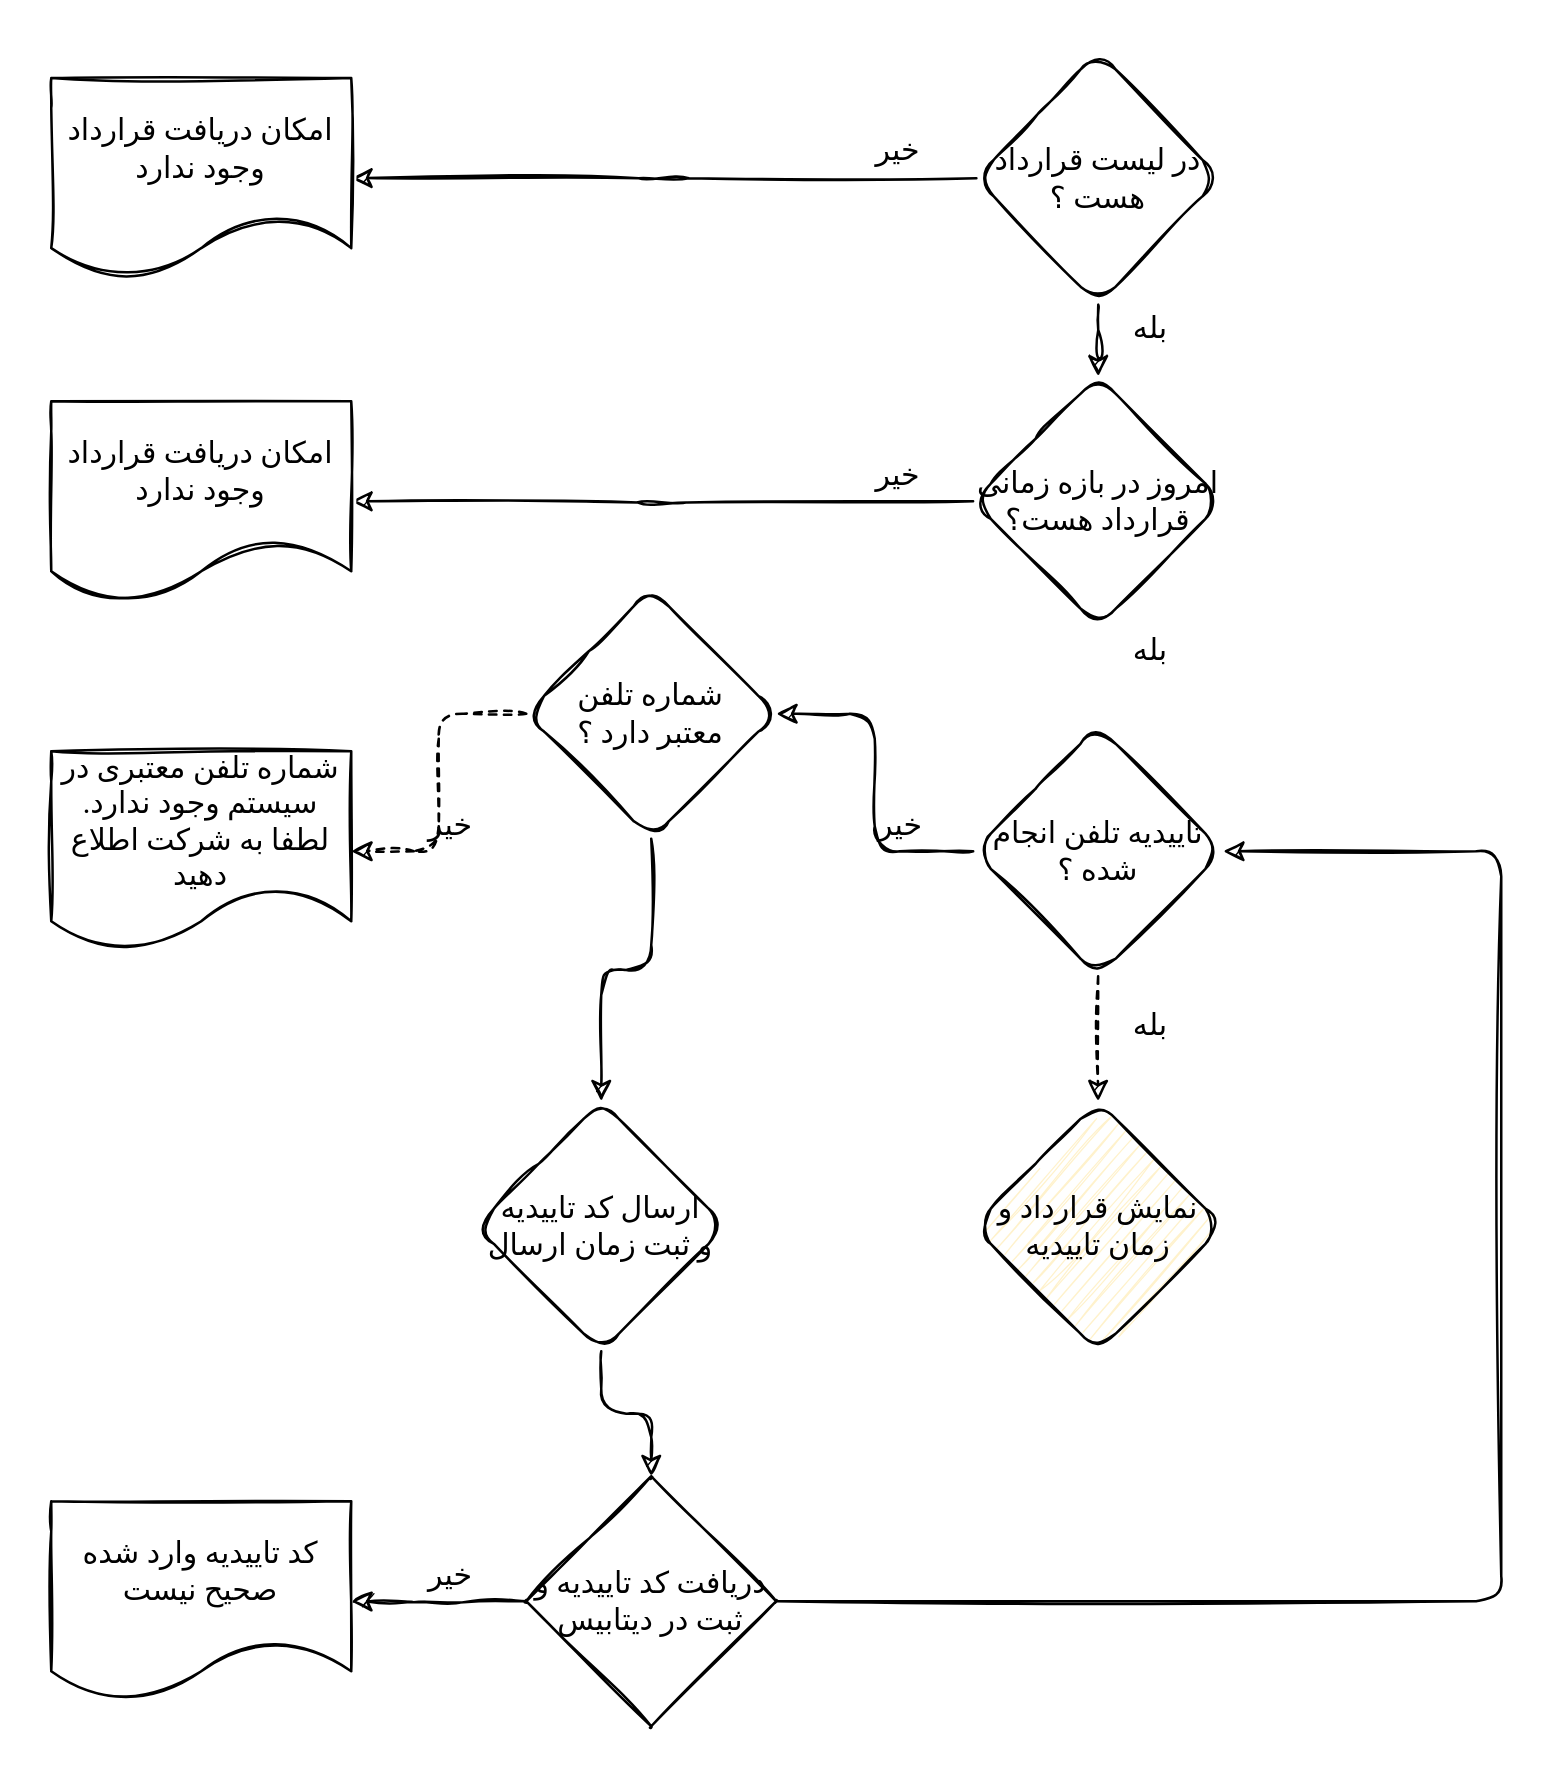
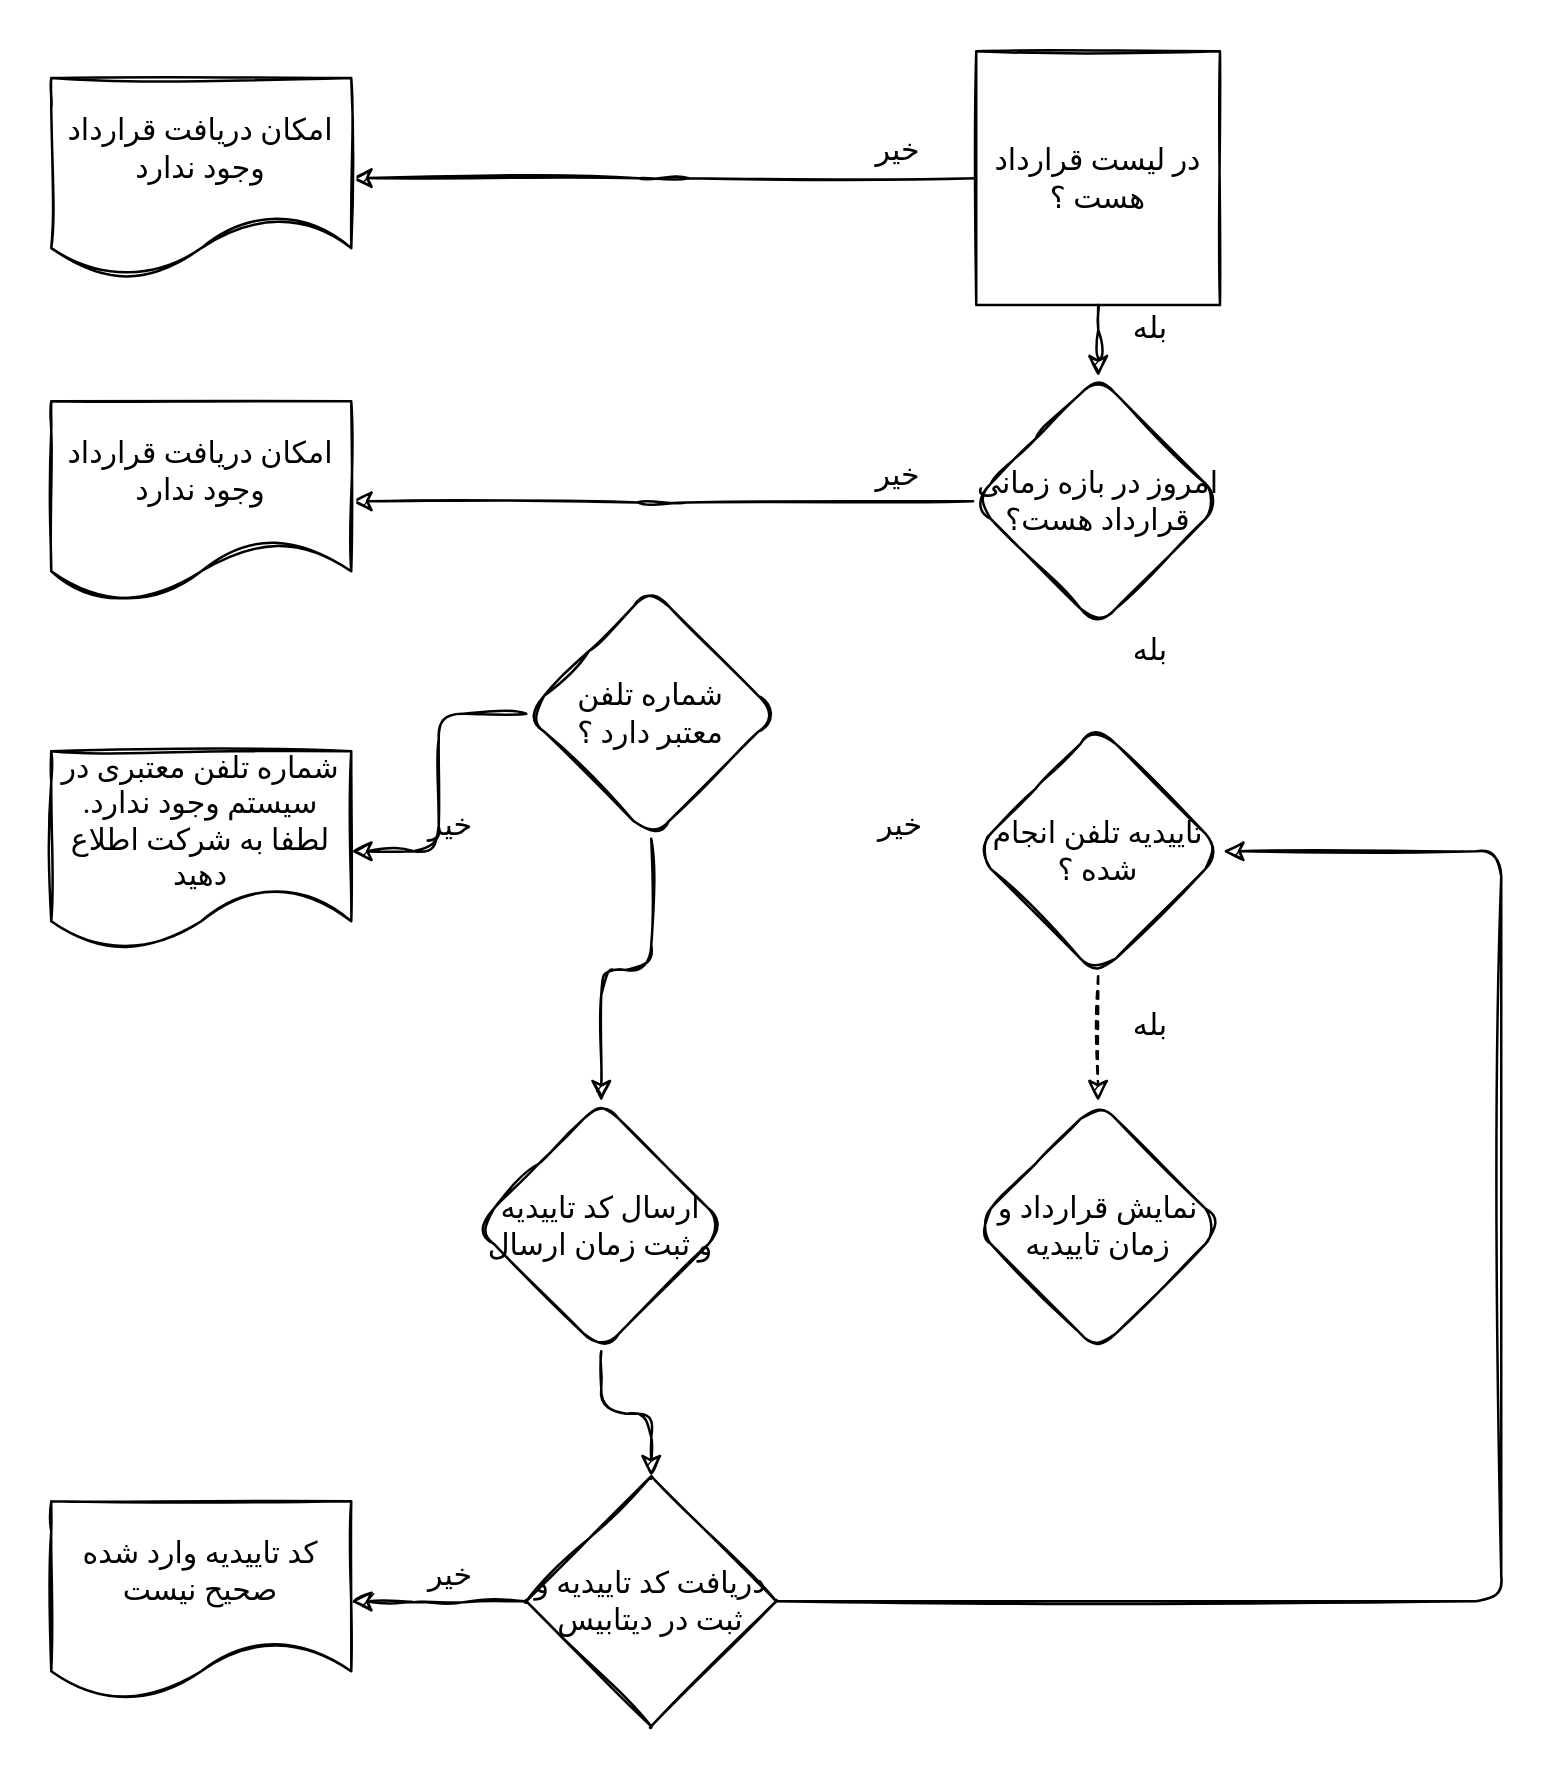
- <mxCell id="4" value="&lt;font face=&quot;Tahoma&quot;&gt;در لیست قرارداد&lt;br&gt; هست ؟&lt;/font&gt;" style="rhombus;whiteSpace=wrap;html=1;sketch=1;rounded=1;" parent="1" vertex="1"><mxGeometry x="390" y="20" width="97.5" height="101.48" as="geometry" /></mxCell>
+ <mxCell id="4" value="&lt;font face=&quot;Tahoma&quot;&gt;در لیست قرارداد&lt;br&gt; هست ؟&lt;/font&gt;" style="whiteSpace=wrap;html=1;sketch=1;rounded=0;" parent="1" vertex="1"><mxGeometry x="390" y="20" width="97.5" height="101.48" as="geometry" /></mxCell>
- <mxCell id="6" value="" style="edgeStyle=orthogonalEdgeStyle;orthogonalLoop=1;jettySize=auto;html=1;fontFamily=Tahoma;sketch=1;" parent="1" source="8" target="11" edge="1"><mxGeometry relative="1" as="geometry" /></mxCell>
- <mxCell id="10" value="" style="edgeStyle=orthogonalEdgeStyle;orthogonalLoop=1;jettySize=auto;html=1;fontFamily=Tahoma;sketch=1;dashed=1;" parent="1" source="11" target="15" edge="1"><mxGeometry relative="1" as="geometry" /></mxCell>
+ <mxCell id="10" value="" style="edgeStyle=orthogonalEdgeStyle;orthogonalLoop=1;jettySize=auto;html=1;fontFamily=Tahoma;sketch=1;" parent="1" source="11" target="15" edge="1"><mxGeometry relative="1" as="geometry" /></mxCell>
- <mxCell id="14" value="نمایش قرارداد و زمان تاییدیه" style="rhombus;whiteSpace=wrap;html=1;fontFamily=Tahoma;sketch=1;rounded=1;fillColor=#fff2cc;" parent="1" vertex="1"><mxGeometry x="388.75" y="440" width="100" height="100" as="geometry" /></mxCell>
+ <mxCell id="14" value="نمایش قرارداد و زمان تاییدیه" style="rhombus;whiteSpace=wrap;html=1;fontFamily=Tahoma;sketch=1;rounded=1;" parent="1" vertex="1"><mxGeometry x="388.75" y="440" width="100" height="100" as="geometry" /></mxCell>
